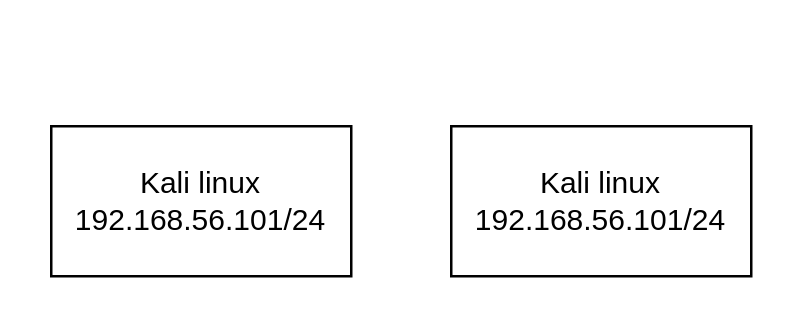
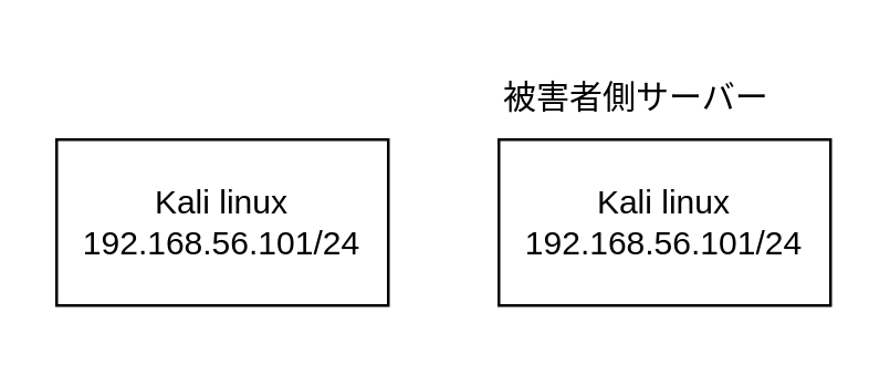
+ <mxCell id="4" value="被害者側サーバー" style="text;html=1;strokeColor=none;fillColor=none;align=center;verticalAlign=middle;whiteSpace=wrap;rounded=0;" vertex="1" parent="1"><mxGeometry x="180" y="20" width="100" height="30" as="geometry" /></mxCell>
